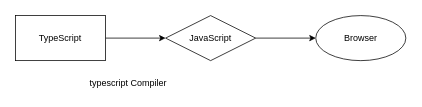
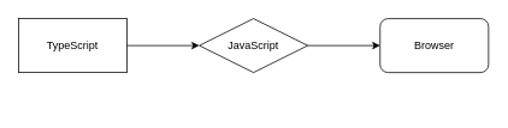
- <mxCell id="6" value="Browser" style="ellipse;whiteSpace=wrap;html=1;rounded=0;" parent="1" vertex="1"><mxGeometry x="420" y="20" width="120" height="60" as="geometry" /></mxCell>
+ <mxCell id="6" value="Browser" style="whiteSpace=wrap;html=1;rounded=1;" parent="1" vertex="1"><mxGeometry x="420" y="20" width="120" height="60" as="geometry" /></mxCell>
- <mxCell id="7" value="typescript Compiler" style="text;html=1;align=center;verticalAlign=middle;resizable=0;points=[];autosize=1;strokeColor=none;fillColor=none;" parent="1" vertex="1"><mxGeometry x="110" y="100" width="120" height="20" as="geometry" /></mxCell>
